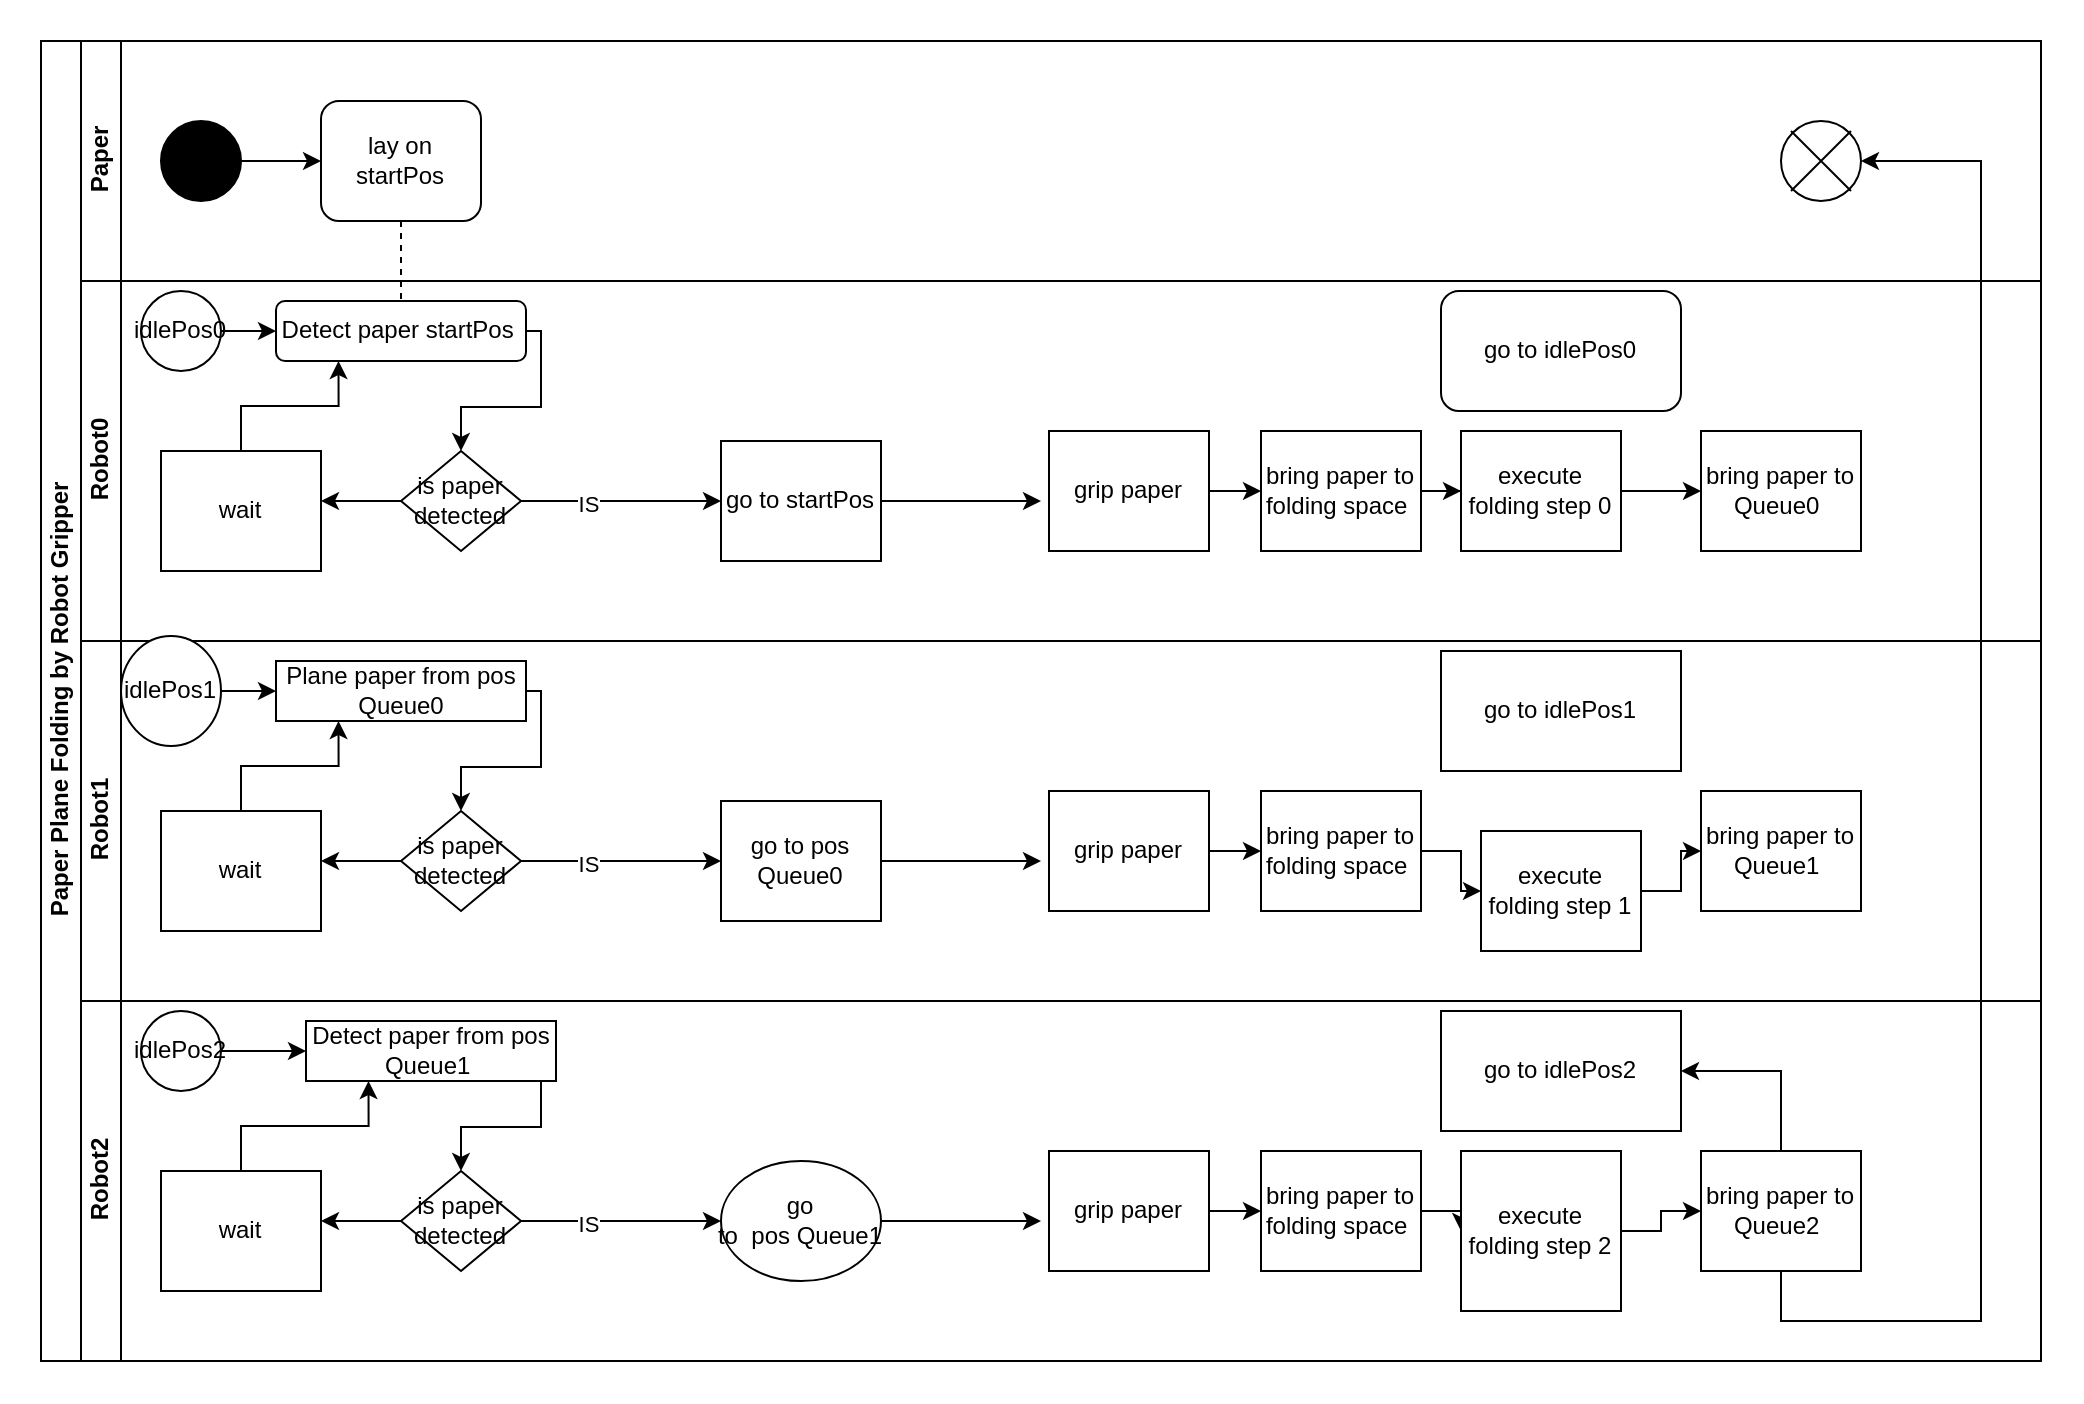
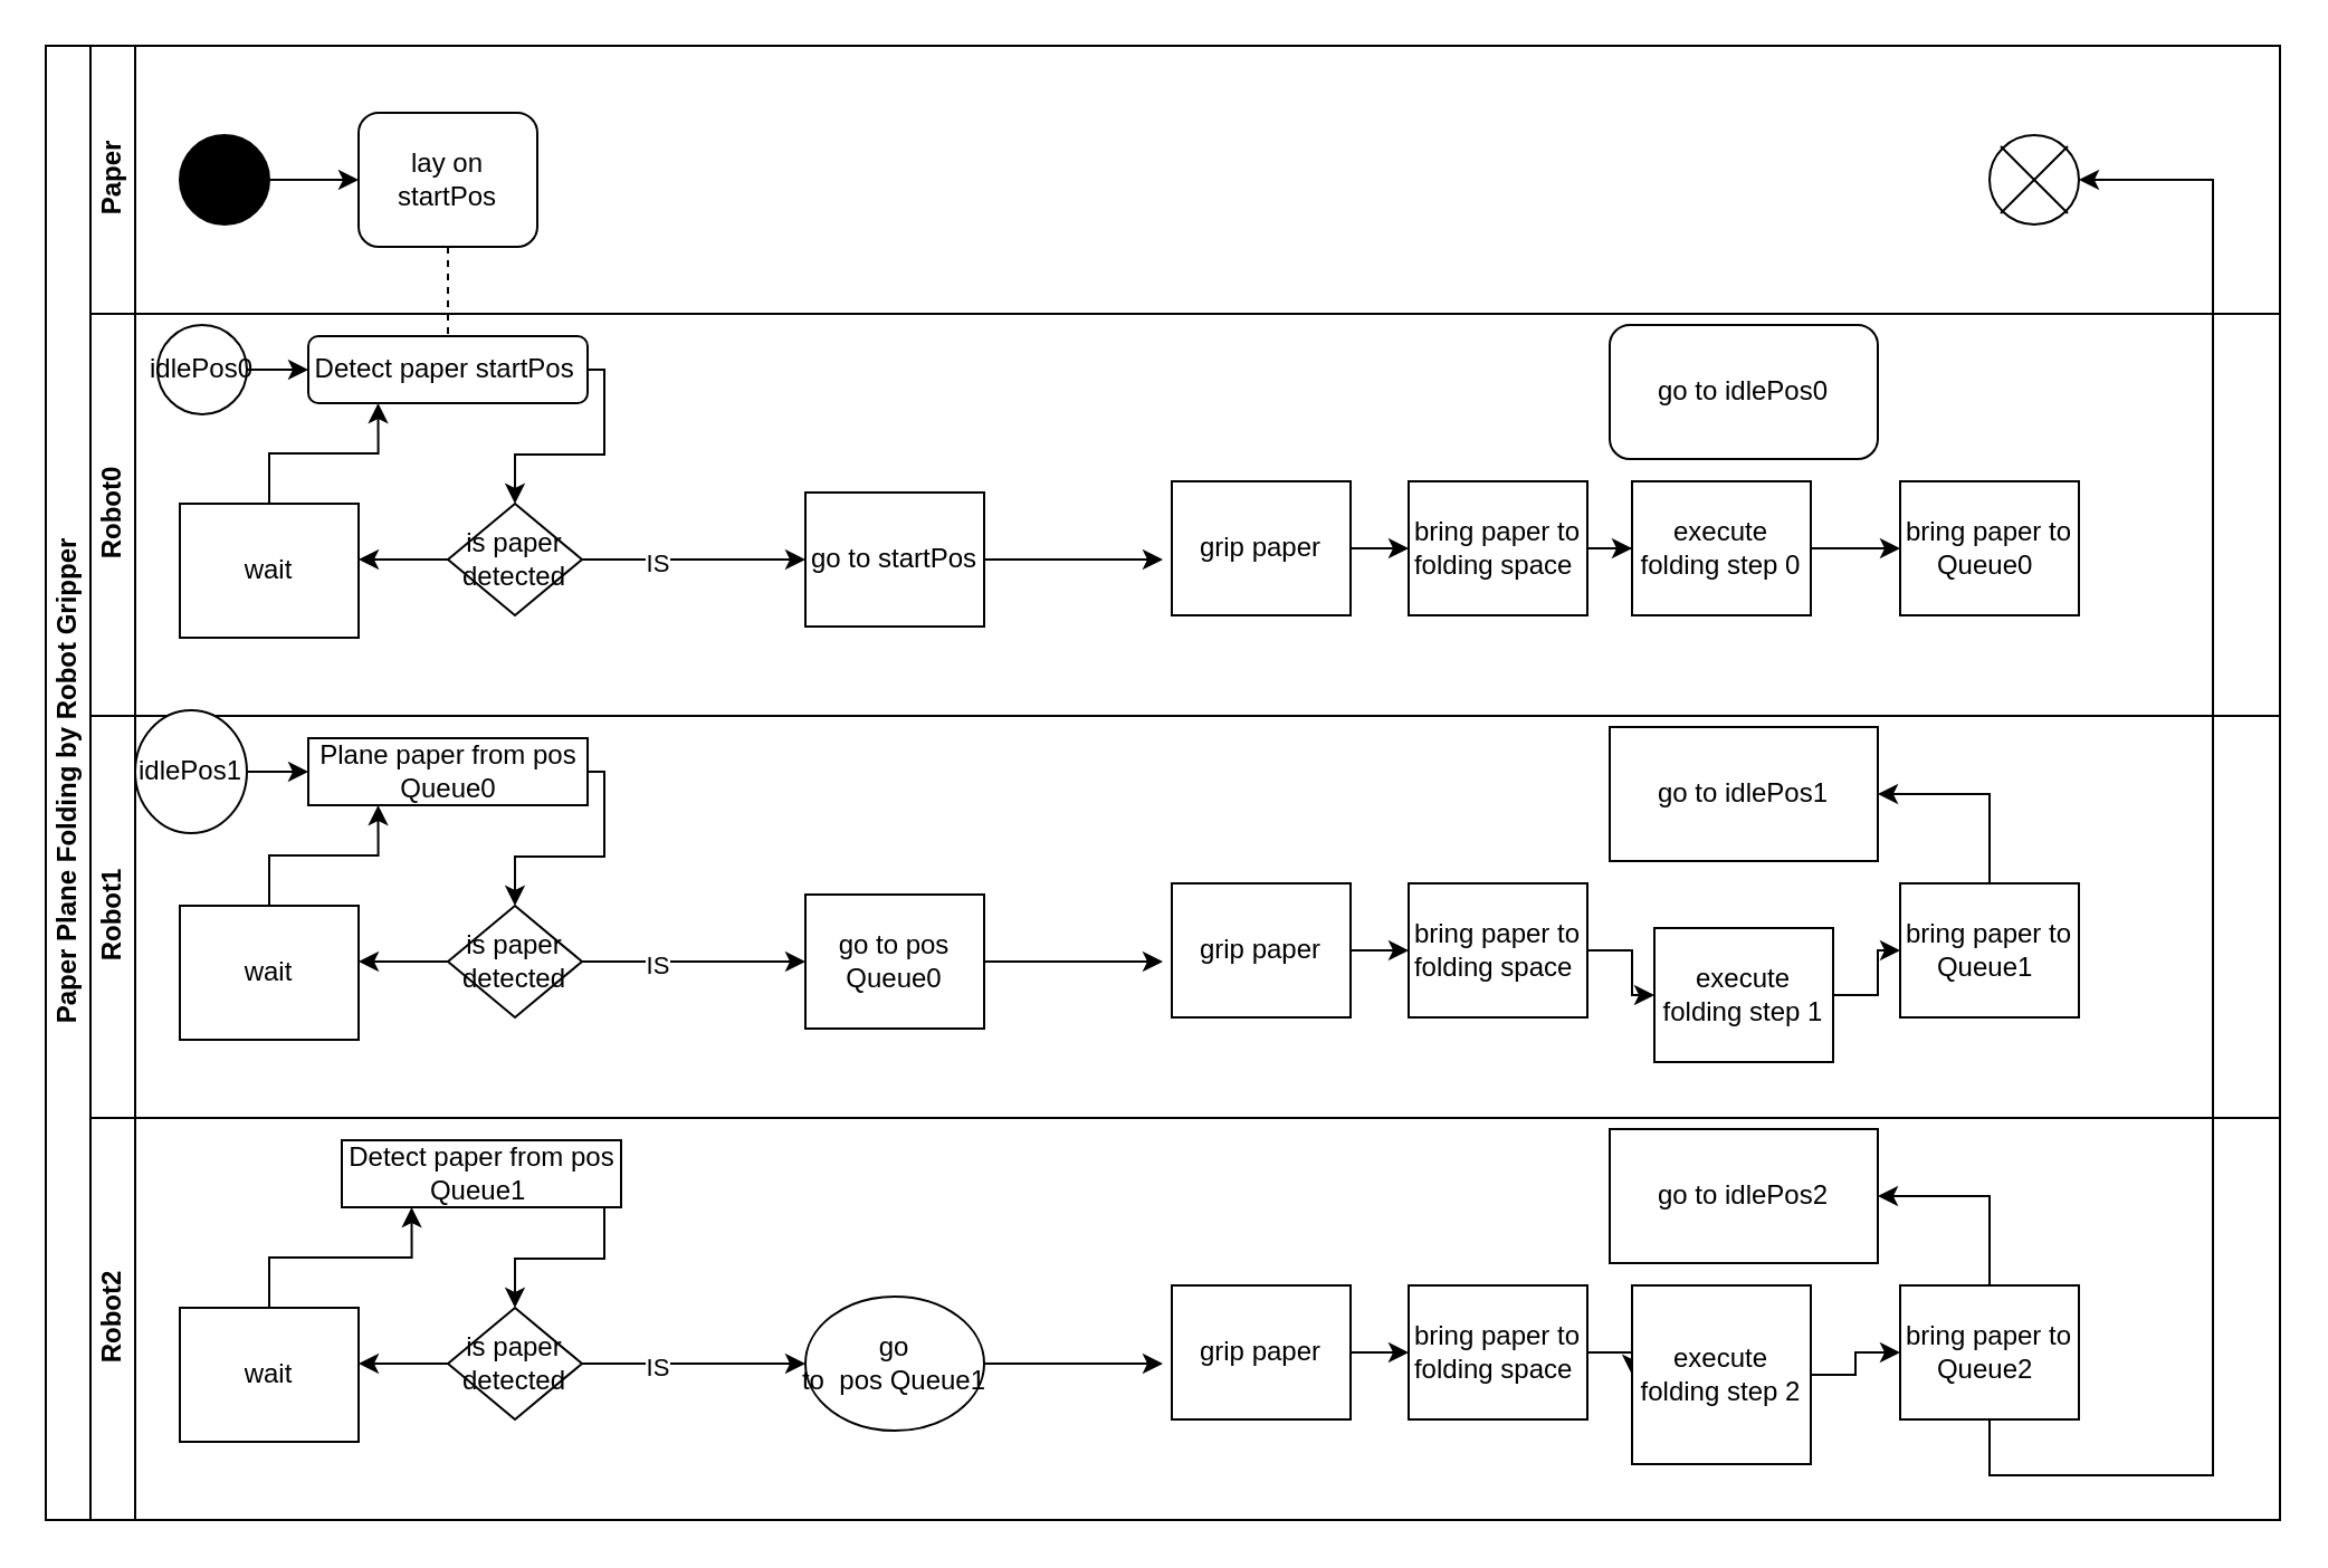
+ <mxCell id="42" style="edgeStyle=orthogonalEdgeStyle;rounded=0;orthogonalLoop=1;jettySize=auto;html=1;entryX=1;entryY=0.5;entryDx=0;entryDy=0;" edge="1" parent="31" source="43" target="48"><mxGeometry relative="1" as="geometry"><Array as="points"><mxPoint x="850" y="35" /></Array></mxGeometry></mxCell>
- <mxCell id="72" value="idlePos2" style="ellipse;whiteSpace=wrap;html=1;" vertex="1" parent="53"><mxGeometry x="30" y="5" width="40" height="40" as="geometry" /></mxCell>
- <mxCell id="71" value="" style="edgeStyle=orthogonalEdgeStyle;rounded=0;orthogonalLoop=1;jettySize=auto;html=1;" edge="1" parent="53" source="72" target="55"><mxGeometry relative="1" as="geometry" /></mxCell>
